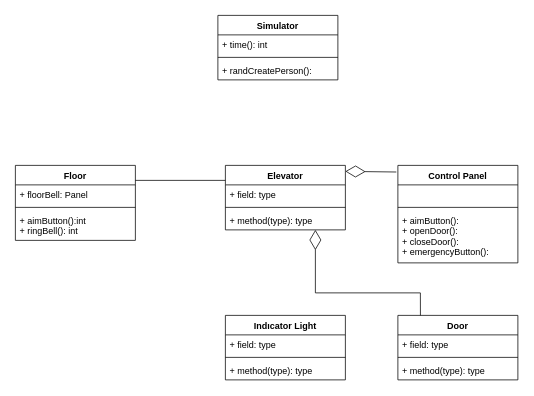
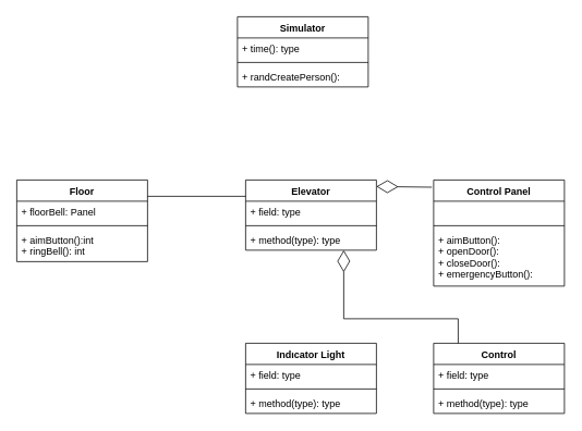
- <mxCell id="26" value="+ time(): int" style="text;strokeColor=none;fillColor=none;align=left;verticalAlign=top;spacingLeft=4;spacingRight=4;overflow=hidden;rotatable=0;points=[[0,0.5],[1,0.5]];portConstraint=eastwest;" parent="25" vertex="1"><mxGeometry y="26" width="160" height="26" as="geometry" /></mxCell>
+ <mxCell id="26" value="+ time(): type" style="text;strokeColor=none;fillColor=none;align=left;verticalAlign=top;spacingLeft=4;spacingRight=4;overflow=hidden;rotatable=0;points=[[0,0.5],[1,0.5]];portConstraint=eastwest;" parent="25" vertex="1"><mxGeometry y="26" width="160" height="26" as="geometry" /></mxCell>
- <mxCell id="6" value="Door" style="swimlane;fontStyle=1;align=center;verticalAlign=top;childLayout=stackLayout;horizontal=1;startSize=26;horizontalStack=0;resizeParent=1;resizeParentMax=0;resizeLast=0;collapsible=1;marginBottom=0;" parent="1" vertex="1"><mxGeometry x="530" y="420" width="160" height="86" as="geometry" /></mxCell>
+ <mxCell id="6" value="Control" style="swimlane;fontStyle=1;align=center;verticalAlign=top;childLayout=stackLayout;horizontal=1;startSize=26;horizontalStack=0;resizeParent=1;resizeParentMax=0;resizeLast=0;collapsible=1;marginBottom=0;" parent="1" vertex="1"><mxGeometry x="530" y="420" width="160" height="86" as="geometry" /></mxCell>
